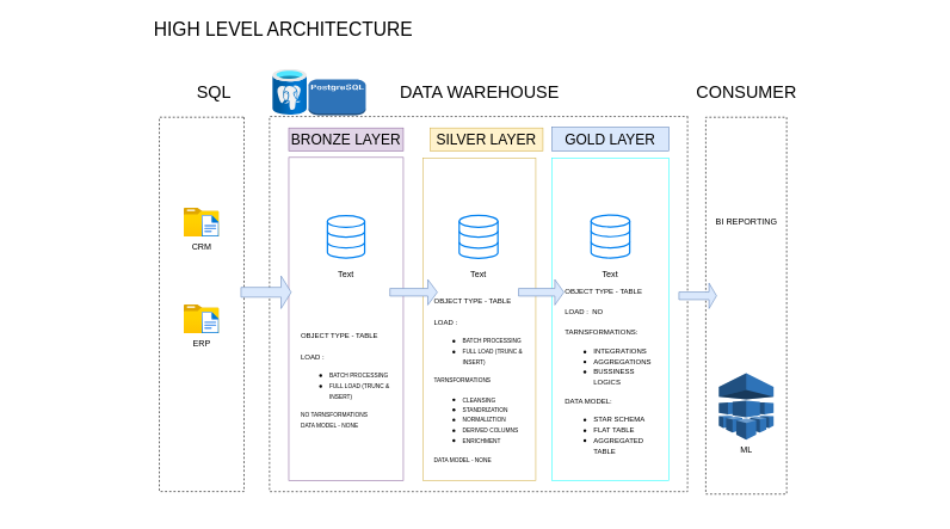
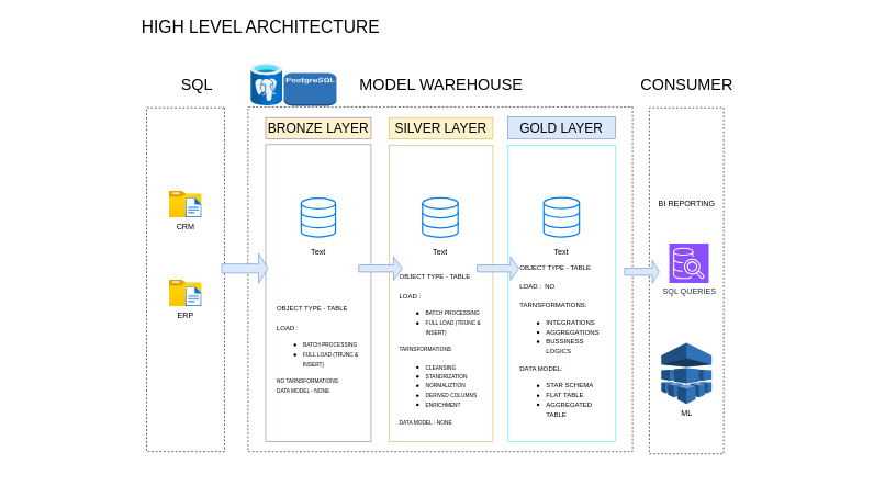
- <mxCell id="8" value="&lt;font style=&quot;font-size: 24px;&quot;&gt;DATA WAREHOUSE&lt;/font&gt;" style="text;html=1;align=center;verticalAlign=middle;resizable=0;points=[];autosize=1;fillColor=default;" parent="1" vertex="1"><mxGeometry x="544.15" y="107.95" width="250" height="40" as="geometry" /></mxCell>
+ <mxCell id="8" value="&lt;font style=&quot;font-size: 24px;&quot;&gt;MODEL WAREHOUSE&lt;/font&gt;" style="text;html=1;align=center;verticalAlign=middle;resizable=0;points=[];autosize=1;fillColor=default;" parent="1" vertex="1"><mxGeometry x="544.15" y="107.95" width="250" height="40" as="geometry" /></mxCell>
- <mxCell id="9" value="&lt;font style=&quot;font-size: 20px;&quot;&gt;BRONZE LAYER&lt;/font&gt;" style="rounded=0;whiteSpace=wrap;html=1;fillColor=#e1d5e7;strokeColor=#9673a6;" parent="1" vertex="1"><mxGeometry x="402.9" y="177.95" width="160" height="32.05" as="geometry" /></mxCell>
+ <mxCell id="9" value="&lt;font style=&quot;font-size: 20px;&quot;&gt;BRONZE LAYER&lt;/font&gt;" style="rounded=0;whiteSpace=wrap;html=1;fillColor=#fff2cc;strokeColor=#9673a6;" parent="1" vertex="1"><mxGeometry x="402.9" y="177.95" width="160" height="32.05" as="geometry" /></mxCell>
- <mxCell id="12" value="&lt;font style=&quot;font-size: 20px;&quot;&gt;SILVER LAYER&lt;/font&gt;" style="rounded=0;whiteSpace=wrap;html=1;fillColor=#fff2cc;strokeColor=#d6b656;" parent="1" vertex="1"><mxGeometry x="600.4" y="177.95" width="157.5" height="32.05" as="geometry" /></mxCell>
+ <mxCell id="12" value="&lt;font style=&quot;font-size: 20px;&quot;&gt;SILVER LAYER&lt;/font&gt;" style="rounded=0;whiteSpace=wrap;html=1;fillColor=#fff2cc;strokeColor=#d6b656;" parent="1" vertex="1"><mxGeometry x="590.4" y="177.95" width="157.5" height="32.05" as="geometry" /></mxCell>
+ <mxCell id="33" value="SQL QUERIES" style="sketch=0;points=[[0,0,0],[0.25,0,0],[0.5,0,0],[0.75,0,0],[1,0,0],[0,1,0],[0.25,1,0],[0.5,1,0],[0.75,1,0],[1,1,0],[0,0.25,0],[0,0.5,0],[0,0.75,0],[1,0.25,0],[1,0.5,0],[1,0.75,0]];outlineConnect=0;fontColor=#232F3E;fillColor=#8C4FFF;strokeColor=#ffffff;dashed=0;verticalLabelPosition=bottom;verticalAlign=top;align=center;html=1;fontSize=12;fontStyle=0;aspect=fixed;shape=mxgraph.aws4.resourceIcon;resIcon=mxgraph.aws4.sql_workbench;" parent="1" vertex="1"><mxGeometry x="1015.63" y="369.49" width="60" height="60" as="geometry" /></mxCell>
